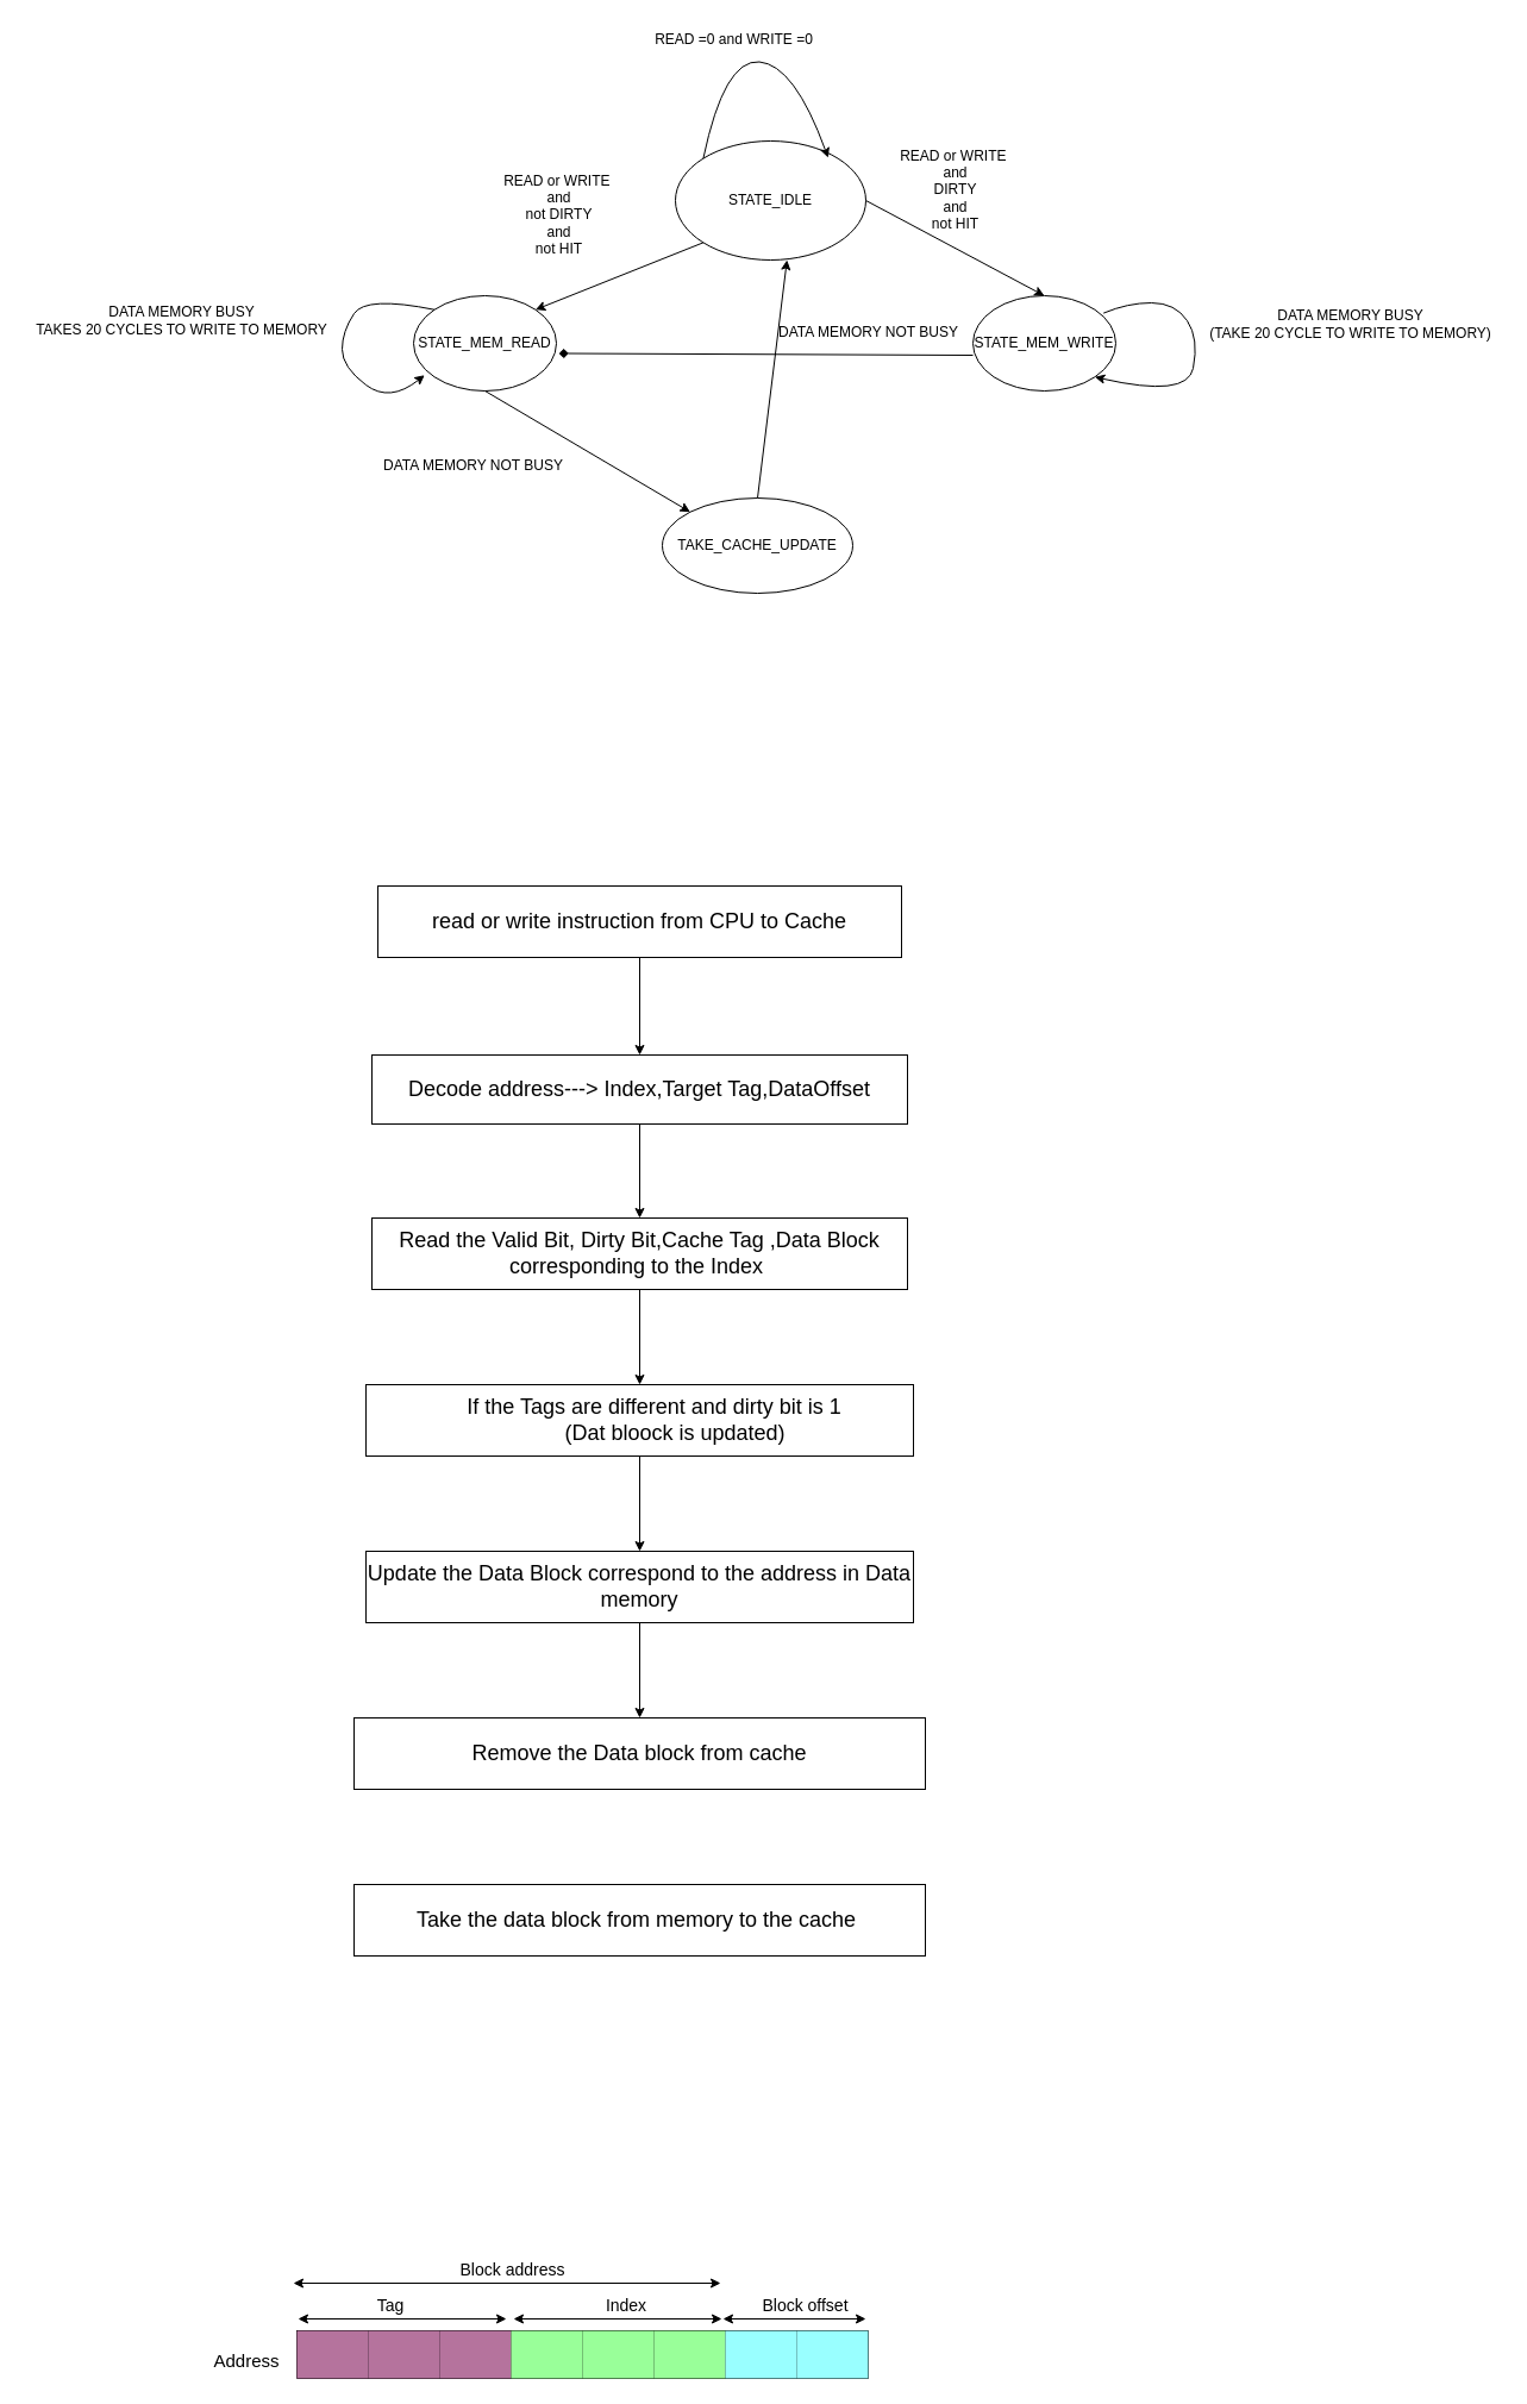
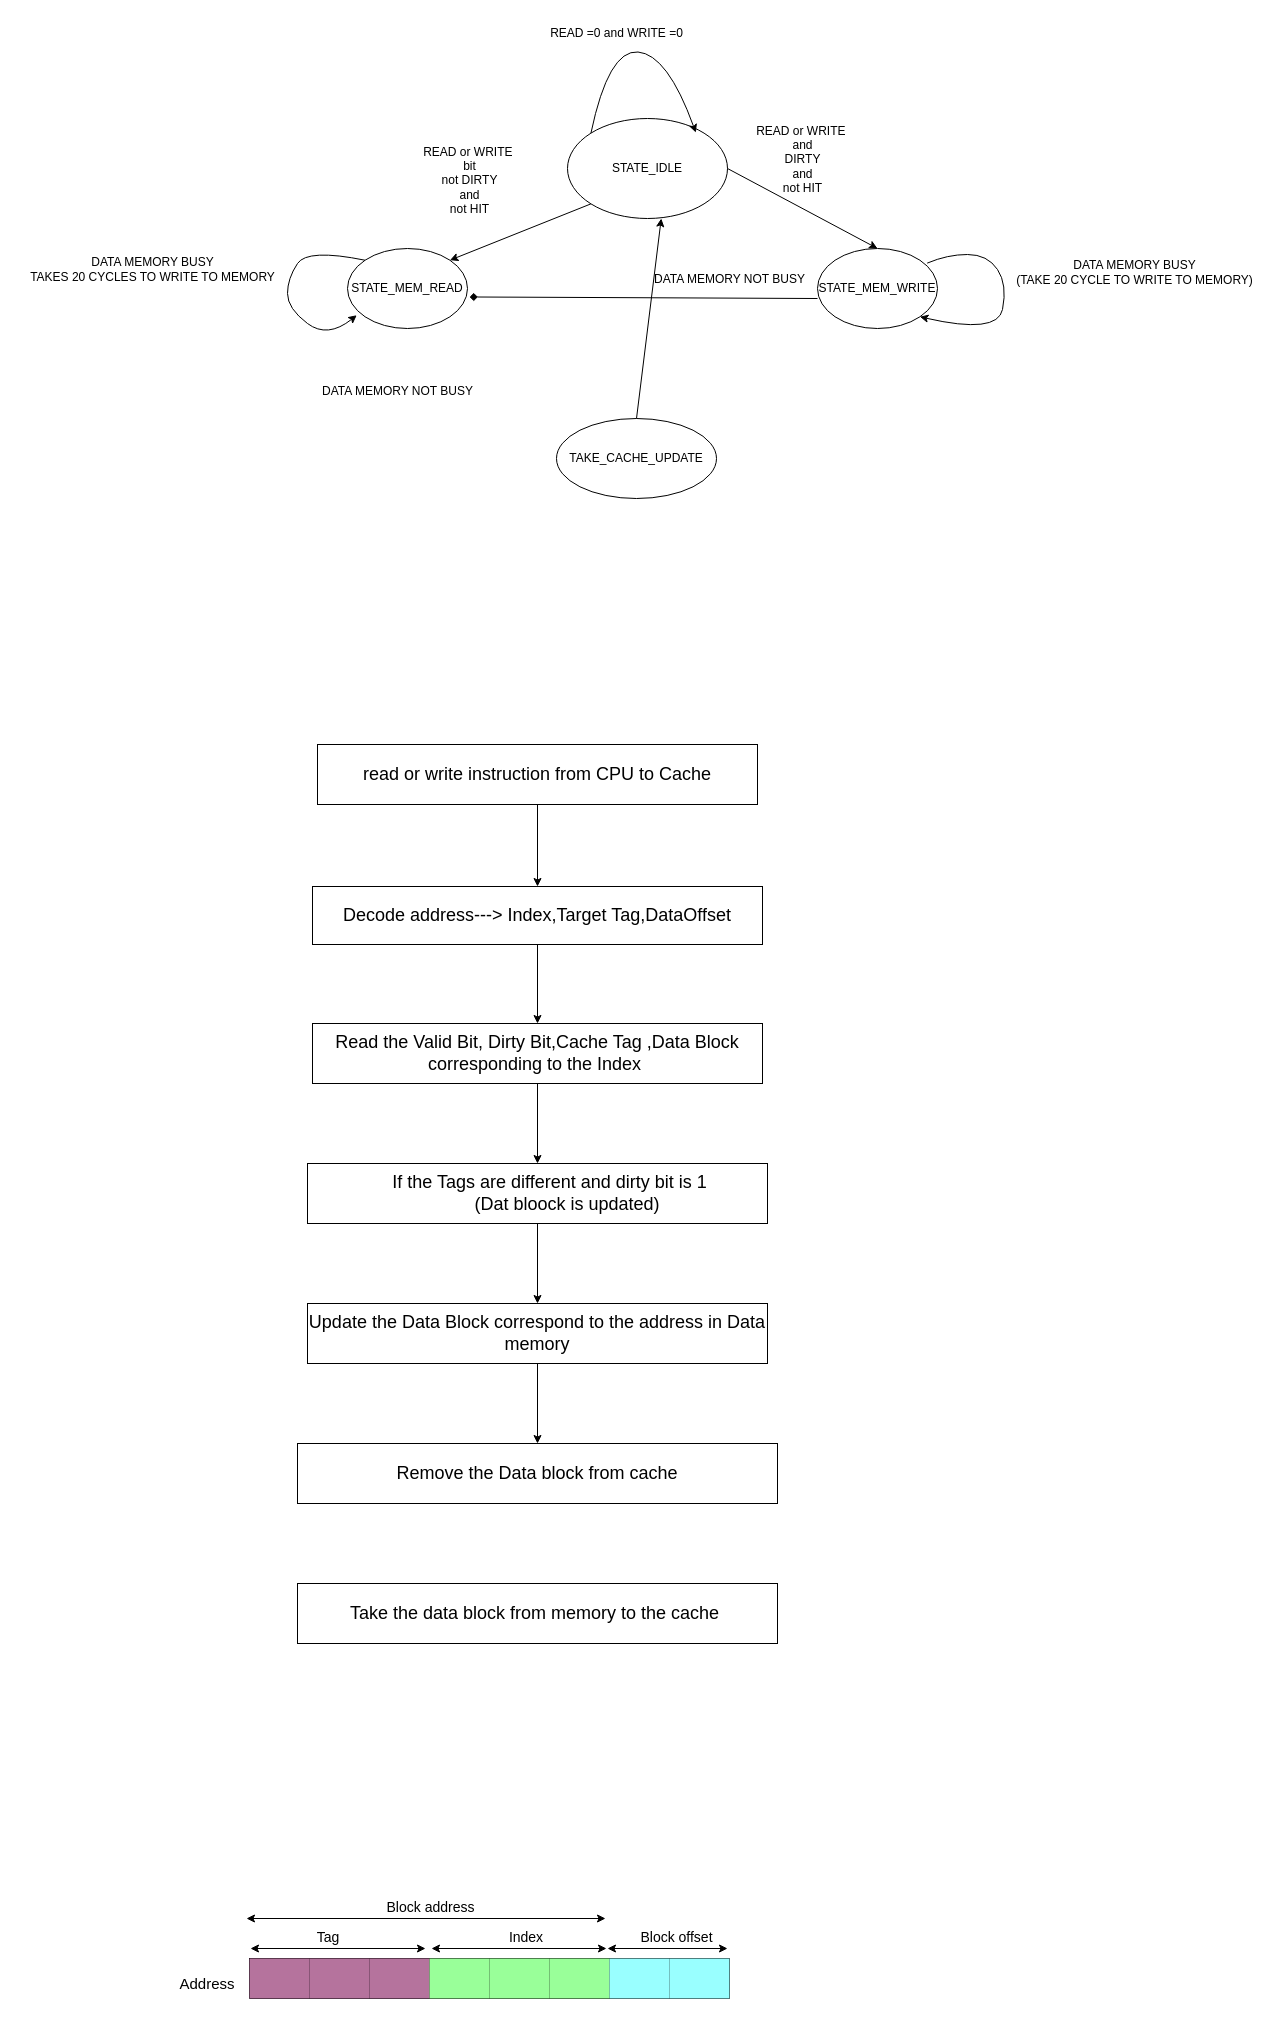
- <mxCell id="11" value="READ or WRITE&amp;nbsp;&lt;div&gt;and&lt;/div&gt;&lt;div&gt;not DIRTY&lt;/div&gt;&lt;div&gt;and&lt;/div&gt;&lt;div&gt;not HIT&lt;/div&gt;" style="text;html=1;align=center;verticalAlign=middle;resizable=0;points=[];autosize=1;strokeColor=none;fillColor=none;" parent="1" vertex="1"><mxGeometry x="409" y="135" width="120" height="90" as="geometry" /></mxCell>
+ <mxCell id="11" value="READ or WRITE&amp;nbsp;&lt;div&gt;bit&lt;/div&gt;&lt;div&gt;not DIRTY&lt;/div&gt;&lt;div&gt;and&lt;/div&gt;&lt;div&gt;not HIT&lt;/div&gt;" style="text;html=1;align=center;verticalAlign=middle;resizable=0;points=[];autosize=1;strokeColor=none;fillColor=none;" parent="1" vertex="1"><mxGeometry x="409" y="135" width="120" height="90" as="geometry" /></mxCell>
- <mxCell id="8" value="" style="endArrow=classic;html=1;rounded=0;exitX=0.5;exitY=1;exitDx=0;exitDy=0;entryX=0;entryY=0;entryDx=0;entryDy=0;" parent="1" source="3" target="5" edge="1"><mxGeometry width="50" height="50" relative="1" as="geometry"><mxPoint x="657" y="488" as="sourcePoint" /><mxPoint x="707" y="438" as="targetPoint" /></mxGeometry></mxCell>
